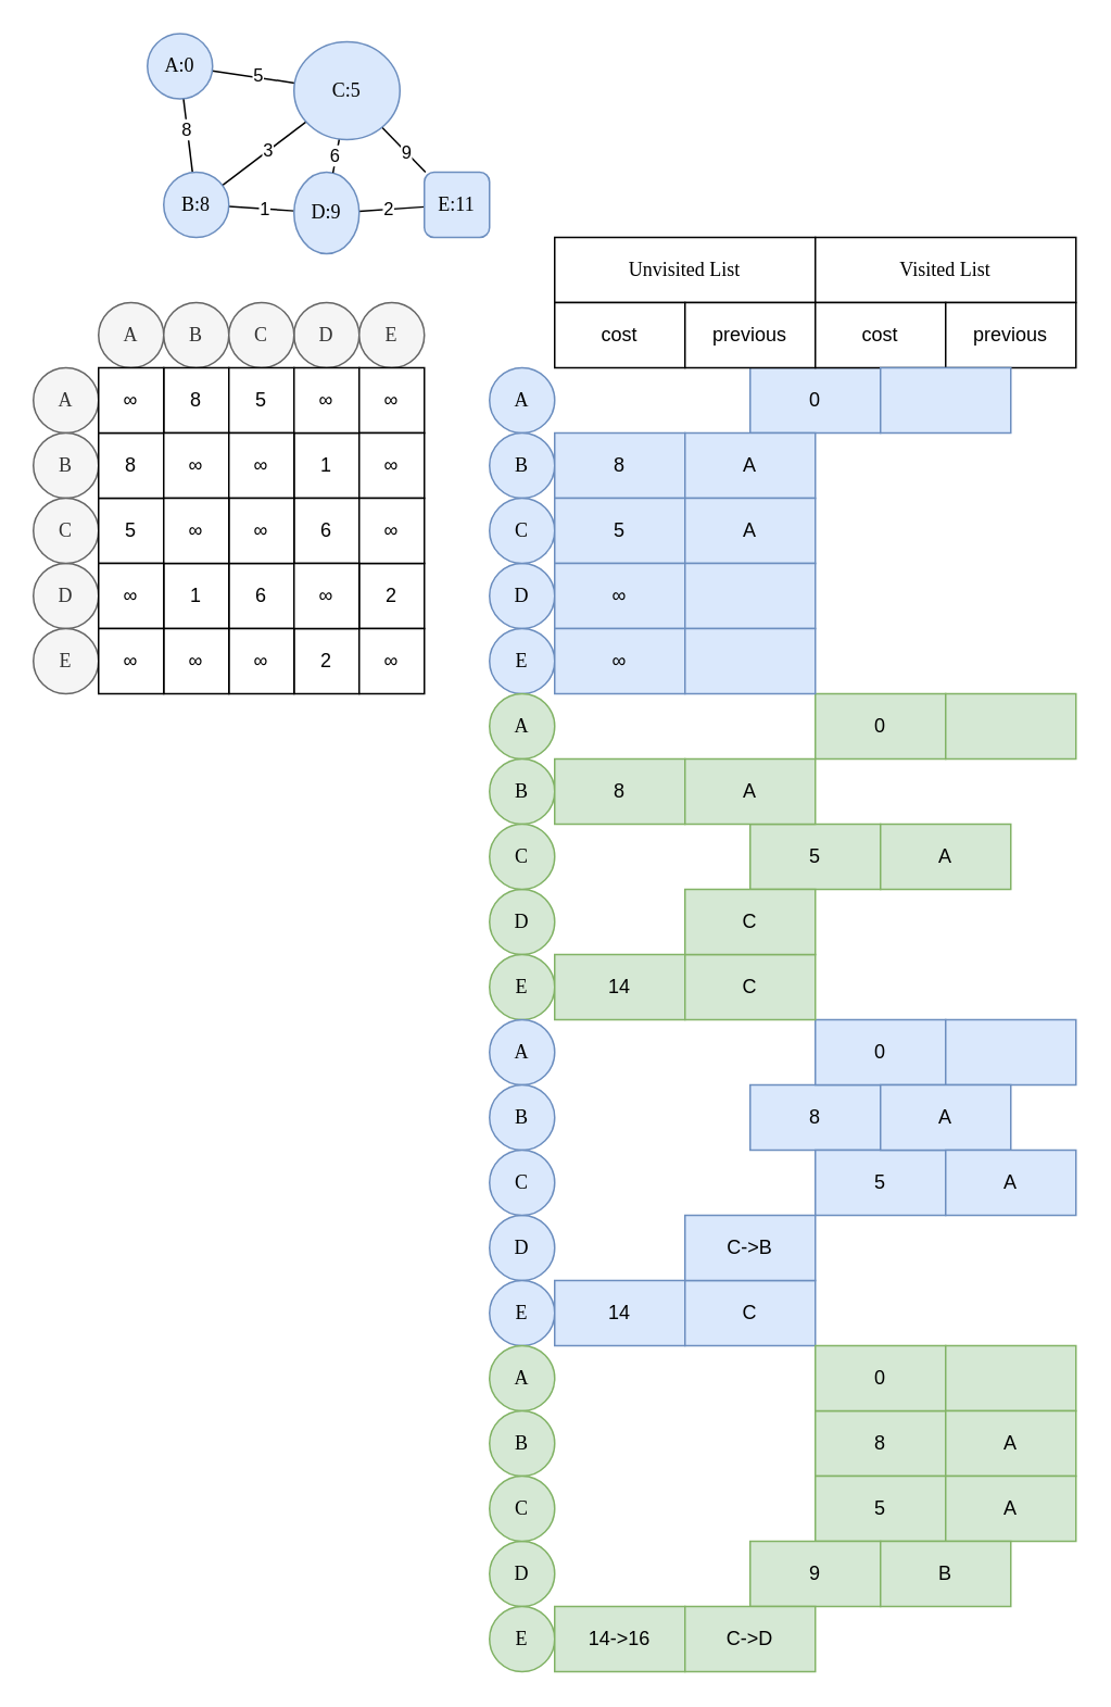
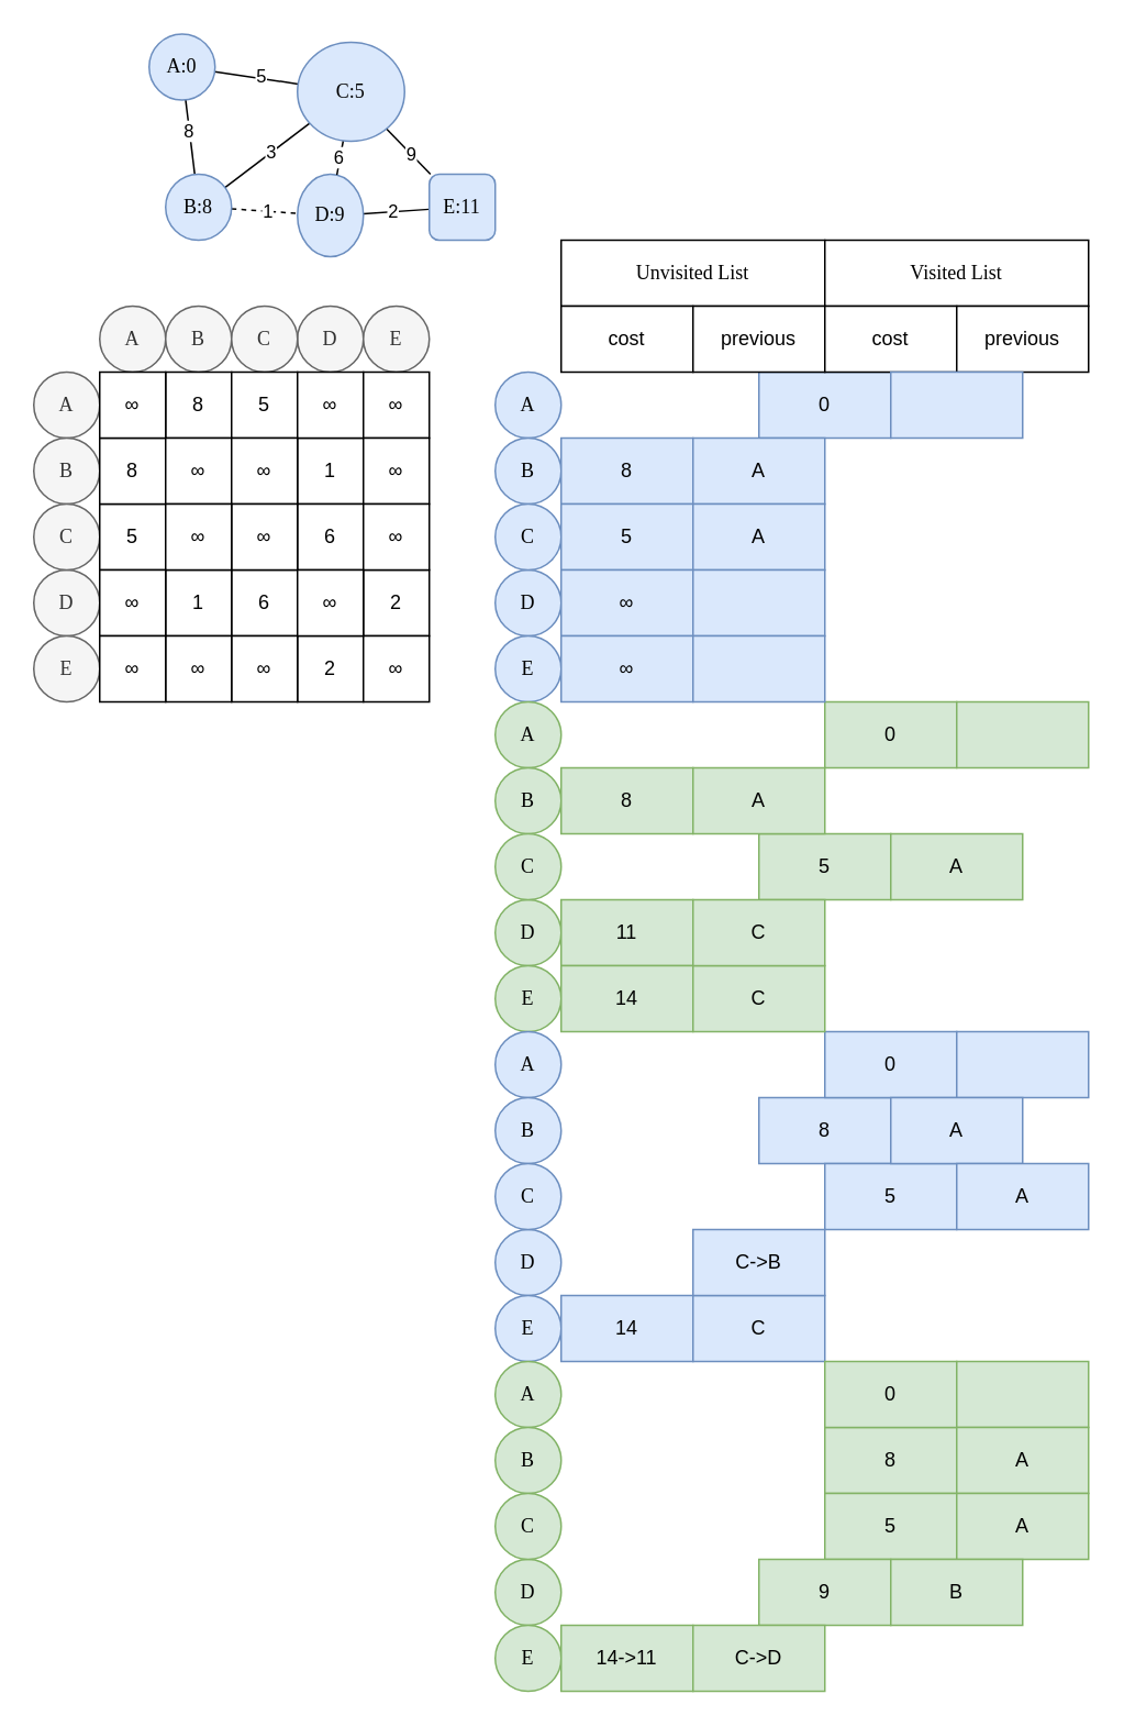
- <mxCell id="7" value="" style="edgeStyle=none;rounded=0;orthogonalLoop=1;jettySize=auto;html=1;endArrow=none;endFill=0;" edge="1" parent="1" source="11" target="14"><mxGeometry relative="1" as="geometry" /></mxCell>
+ <mxCell id="7" value="" style="edgeStyle=none;rounded=0;orthogonalLoop=1;jettySize=auto;html=1;endArrow=none;endFill=0;dashed=1;" edge="1" parent="1" source="11" target="14"><mxGeometry relative="1" as="geometry" /></mxCell>
+ <mxCell id="82" value="11" style="rounded=0;whiteSpace=wrap;html=1;fillColor=#d5e8d4;strokeColor=#82b366;" vertex="1" parent="1"><mxGeometry x="340" y="545" width="80" height="40" as="geometry" /></mxCell>
- <mxCell id="114" value="14-&amp;gt;16" style="rounded=0;whiteSpace=wrap;html=1;fillColor=#d5e8d4;strokeColor=#82b366;" vertex="1" parent="1"><mxGeometry x="340" y="985" width="80" height="40" as="geometry" /></mxCell>
+ <mxCell id="114" value="14-&amp;gt;11" style="rounded=0;whiteSpace=wrap;html=1;fillColor=#d5e8d4;strokeColor=#82b366;" vertex="1" parent="1"><mxGeometry x="340" y="985" width="80" height="40" as="geometry" /></mxCell>
